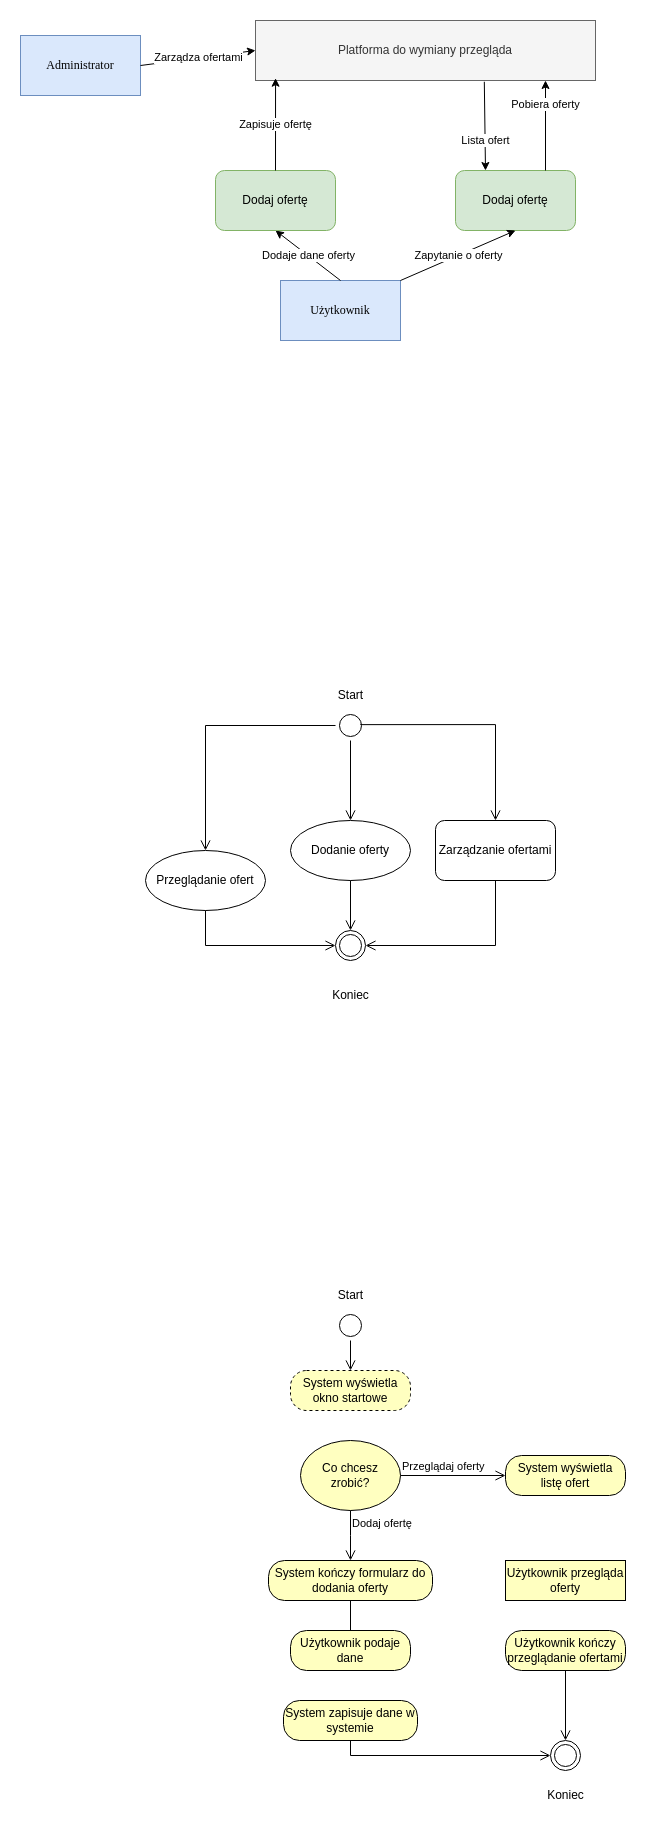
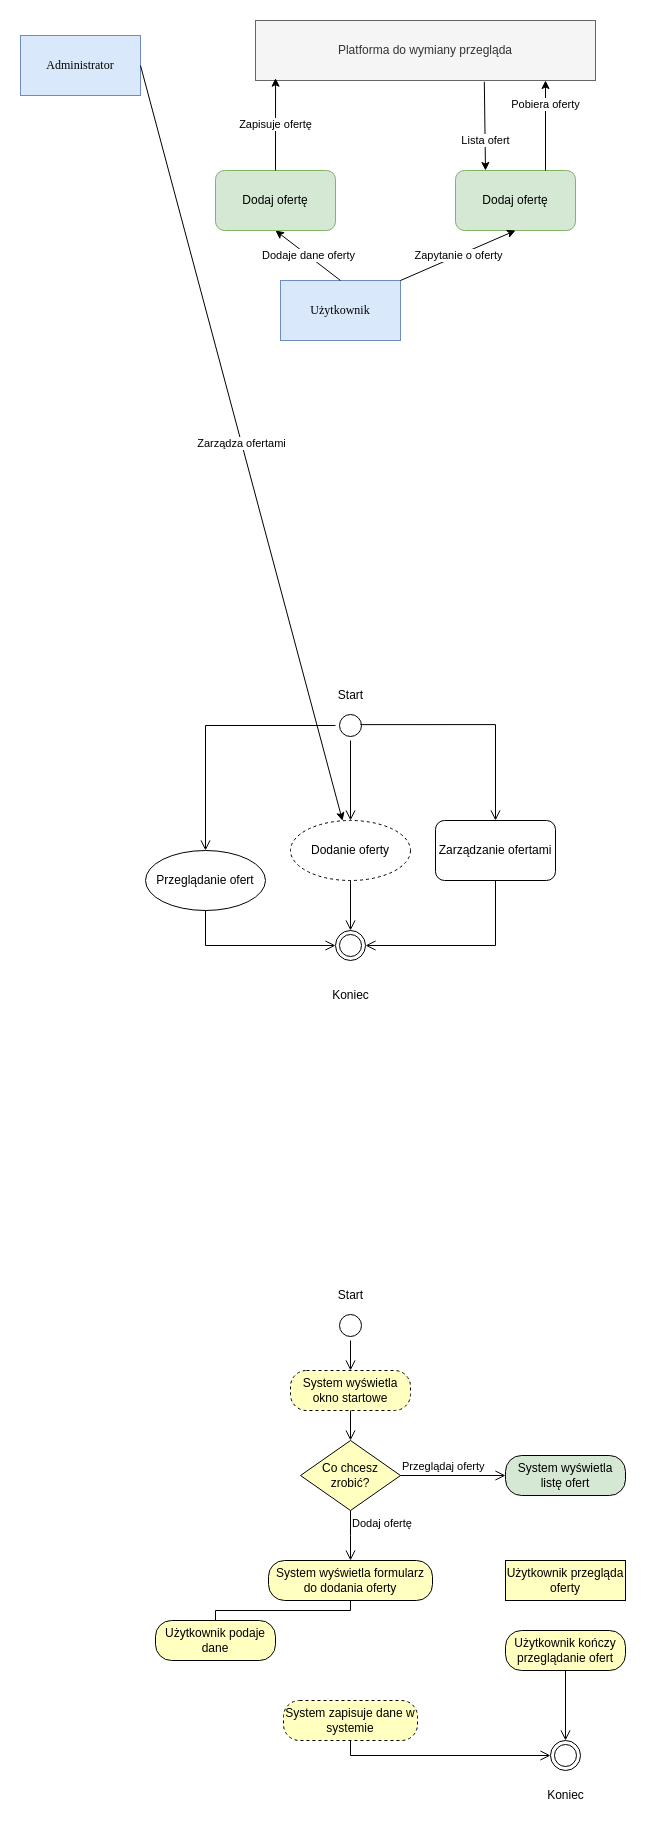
- <mxCell id="7" value="Zarządza ofertami" style="endArrow=classic;html=1;rounded=0;entryX=0;entryY=0.5;entryDx=0;entryDy=0;exitX=1;exitY=0.5;exitDx=0;exitDy=0;" edge="1" parent="1" source="4" target="6"><mxGeometry width="50" height="50" relative="1" as="geometry"><mxPoint x="155" y="170" as="sourcePoint" /><mxPoint x="205" y="120" as="targetPoint" /></mxGeometry></mxCell>
+ <mxCell id="7" value="Zarządza ofertami" style="endArrow=classic;html=1;rounded=0;exitX=1;exitY=0.5;exitDx=0;exitDy=0;" edge="1" parent="1" source="4" target="16"><mxGeometry width="50" height="50" relative="1" as="geometry"><mxPoint x="155" y="170" as="sourcePoint" /><mxPoint x="205" y="120" as="targetPoint" /></mxGeometry></mxCell>
- <mxCell id="16" value="Dodanie oferty" style="ellipse;whiteSpace=wrap;html=1;" vertex="1" parent="1"><mxGeometry x="290" y="820" width="120" height="60" as="geometry" /></mxCell>
+ <mxCell id="16" value="Dodanie oferty" style="ellipse;whiteSpace=wrap;html=1;dashed=1;" vertex="1" parent="1"><mxGeometry x="290" y="820" width="120" height="60" as="geometry" /></mxCell>
+ <mxCell id="33" value="" style="edgeStyle=orthogonalEdgeStyle;html=1;verticalAlign=bottom;endArrow=open;endSize=8;strokeColor=#000000;rounded=0;entryX=0.5;entryY=0;entryDx=0;entryDy=0;" edge="1" source="32" parent="1" target="28"><mxGeometry relative="1" as="geometry"><mxPoint x="350" y="1410" as="targetPoint" /></mxGeometry></mxCell>
- <mxCell id="28" value="Co chcesz zrobić?" style="ellipse;whiteSpace=wrap;html=1;fontColor=#000000;fillColor=#ffffc0;strokeColor=#000000;" vertex="1" parent="1"><mxGeometry x="300" y="1440" width="100" height="70" as="geometry" /></mxCell>
+ <mxCell id="28" value="Co chcesz zrobić?" style="rhombus;whiteSpace=wrap;html=1;fontColor=#000000;fillColor=#ffffc0;strokeColor=#000000;" vertex="1" parent="1"><mxGeometry x="300" y="1440" width="100" height="70" as="geometry" /></mxCell>
- <mxCell id="34" value="System wyświetla listę ofert" style="rounded=1;whiteSpace=wrap;html=1;arcSize=40;fontColor=#000000;fillColor=#ffffc0;strokeColor=#000000;" vertex="1" parent="1"><mxGeometry x="505" y="1455" width="120" height="40" as="geometry" /></mxCell>
+ <mxCell id="34" value="System wyświetla listę ofert" style="rounded=1;whiteSpace=wrap;html=1;arcSize=40;fontColor=#000000;fillColor=#d5e8d4;strokeColor=#000000;" vertex="1" parent="1"><mxGeometry x="505" y="1455" width="120" height="40" as="geometry" /></mxCell>
- <mxCell id="40" value="System kończy formularz do dodania oferty" style="rounded=1;whiteSpace=wrap;html=1;arcSize=40;fontColor=#000000;fillColor=#ffffc0;strokeColor=#000000;" vertex="1" parent="1"><mxGeometry x="268" y="1560" width="164" height="40" as="geometry" /></mxCell>
+ <mxCell id="40" value="System wyświetla formularz do dodania oferty" style="rounded=1;whiteSpace=wrap;html=1;arcSize=40;fontColor=#000000;fillColor=#ffffc0;strokeColor=#000000;" vertex="1" parent="1"><mxGeometry x="268" y="1560" width="164" height="40" as="geometry" /></mxCell>
- <mxCell id="41" value="Użytkownik podaje dane" style="rounded=1;whiteSpace=wrap;html=1;arcSize=40;fontColor=#000000;fillColor=#ffffc0;strokeColor=#000000;" vertex="1" parent="1"><mxGeometry x="290" y="1630" width="120" height="40" as="geometry" /></mxCell>
+ <mxCell id="41" value="Użytkownik podaje dane" style="rounded=1;whiteSpace=wrap;html=1;arcSize=40;fontColor=#000000;fillColor=#ffffc0;strokeColor=#000000;" vertex="1" parent="1"><mxGeometry x="155" y="1620" width="120" height="40" as="geometry" /></mxCell>
- <mxCell id="36" value="Użytkownik kończy przeglądanie ofertami" style="rounded=1;whiteSpace=wrap;html=1;arcSize=40;fontColor=#000000;fillColor=#ffffc0;strokeColor=#000000;" vertex="1" parent="1"><mxGeometry x="505" y="1630" width="120" height="40" as="geometry" /></mxCell>
+ <mxCell id="36" value="Użytkownik kończy przeglądanie ofert" style="rounded=1;whiteSpace=wrap;html=1;arcSize=40;fontColor=#000000;fillColor=#ffffc0;strokeColor=#000000;" vertex="1" parent="1"><mxGeometry x="505" y="1630" width="120" height="40" as="geometry" /></mxCell>
- <mxCell id="42" value="System zapisuje dane w systemie" style="rounded=1;whiteSpace=wrap;html=1;arcSize=40;fontColor=#000000;fillColor=#ffffc0;strokeColor=#000000;" vertex="1" parent="1"><mxGeometry x="283" y="1700" width="134" height="40" as="geometry" /></mxCell>
+ <mxCell id="42" value="System zapisuje dane w systemie" style="rounded=1;whiteSpace=wrap;html=1;arcSize=40;fontColor=#000000;fillColor=#ffffc0;strokeColor=#000000;dashed=1;" vertex="1" parent="1"><mxGeometry x="283" y="1700" width="134" height="40" as="geometry" /></mxCell>
